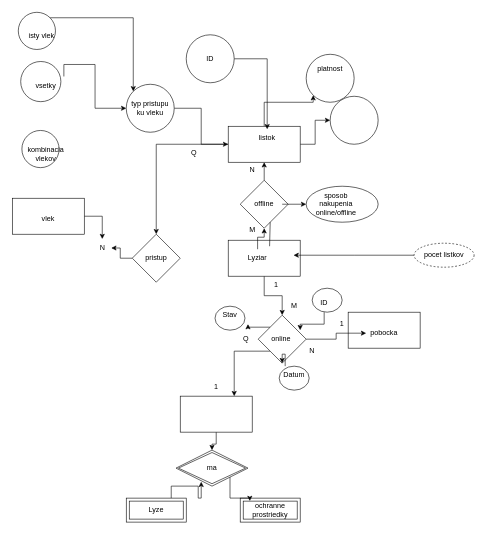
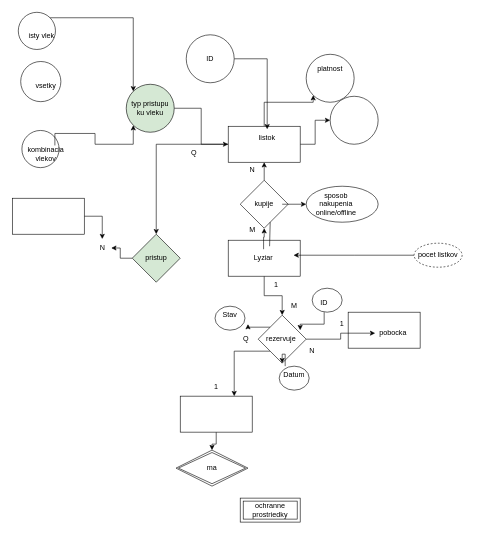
- <mxCell id="24" style="edgeStyle=orthogonalEdgeStyle;rounded=0;orthogonalLoop=1;jettySize=auto;html=1;exitX=1;exitY=0;exitDx=0;exitDy=0;" edge="1" parent="1" source="25" target="73"><mxGeometry relative="1" as="geometry" /></mxCell>
- <mxCell id="73" value="typ pristupu ku vleku" style="ellipse;whiteSpace=wrap;html=1;" vertex="1" parent="1"><mxGeometry x="210" y="140" width="80" height="80" as="geometry" /></mxCell>
+ <mxCell id="73" value="typ pristupu ku vleku" style="ellipse;whiteSpace=wrap;html=1;fillColor=#d5e8d4;" vertex="1" parent="1"><mxGeometry x="210" y="140" width="80" height="80" as="geometry" /></mxCell>
+ <mxCell id="22" style="edgeStyle=orthogonalEdgeStyle;rounded=0;orthogonalLoop=1;jettySize=auto;html=1;exitX=0.75;exitY=0;exitDx=0;exitDy=0;entryX=0;entryY=1;entryDx=0;entryDy=0;" edge="1" parent="1" source="23" target="73"><mxGeometry relative="1" as="geometry" /></mxCell>
- <mxCell id="13" value="offline" style="text;html=1;align=center;verticalAlign=middle;whiteSpace=wrap;rounded=0;" vertex="1" parent="1"><mxGeometry x="410" y="325" width="60" height="30" as="geometry" /></mxCell>
+ <mxCell id="13" value="kupije" style="text;html=1;align=center;verticalAlign=middle;whiteSpace=wrap;rounded=0;" vertex="1" parent="1"><mxGeometry x="410" y="325" width="60" height="30" as="geometry" /></mxCell>
- <mxCell id="58" value="vlek" style="text;html=1;align=center;verticalAlign=middle;whiteSpace=wrap;rounded=0;" vertex="1" parent="1"><mxGeometry x="50" y="350" width="60" height="30" as="geometry" /></mxCell>
- <mxCell id="69" value="pocet listkov" style="ellipse;whiteSpace=wrap;html=1;align=center;dashed=1;" vertex="1" parent="1"><mxGeometry x="690" y="405" width="100" height="40" as="geometry" /></mxCell>
+ <mxCell id="69" value="pocet listkov" style="ellipse;whiteSpace=wrap;html=1;align=center;dashed=1;" vertex="1" parent="1"><mxGeometry x="690" y="405" width="80" height="40" as="geometry" /></mxCell>
- <mxCell id="60" value="pristup" style="rhombus;whiteSpace=wrap;html=1;" vertex="1" parent="1"><mxGeometry x="220" y="390" width="80" height="80" as="geometry" /></mxCell>
+ <mxCell id="60" value="pristup" style="rhombus;whiteSpace=wrap;html=1;fillColor=#d5e8d4;" vertex="1" parent="1"><mxGeometry x="220" y="390" width="80" height="80" as="geometry" /></mxCell>
- <mxCell id="5" value="Lyziar" style="text;html=1;align=center;verticalAlign=middle;whiteSpace=wrap;rounded=0;" vertex="1" parent="1"><mxGeometry x="399" y="415" width="60" height="30" as="geometry" /></mxCell>
+ <mxCell id="5" value="Lyziar" style="text;html=1;align=center;verticalAlign=middle;whiteSpace=wrap;rounded=0;" vertex="1" parent="1"><mxGeometry x="409" y="415" width="60" height="30" as="geometry" /></mxCell>
- <mxCell id="38" value="pobocka" style="text;html=1;align=center;verticalAlign=middle;whiteSpace=wrap;rounded=0;" vertex="1" parent="1"><mxGeometry x="610" y="540" width="60" height="30" as="geometry" /></mxCell>
+ <mxCell id="38" value="pobocka" style="text;html=1;align=center;verticalAlign=middle;whiteSpace=wrap;rounded=0;" vertex="1" parent="1"><mxGeometry x="625" y="540" width="60" height="30" as="geometry" /></mxCell>
- <mxCell id="43" value="online&amp;nbsp;" style="text;html=1;align=center;verticalAlign=middle;whiteSpace=wrap;rounded=0;" vertex="1" parent="1"><mxGeometry x="440" y="550" width="60" height="30" as="geometry" /></mxCell>
+ <mxCell id="43" value="rezervuje&amp;nbsp;" style="text;html=1;align=center;verticalAlign=middle;whiteSpace=wrap;rounded=0;" vertex="1" parent="1"><mxGeometry x="440" y="550" width="60" height="30" as="geometry" /></mxCell>
- <mxCell id="66" style="edgeStyle=orthogonalEdgeStyle;rounded=0;orthogonalLoop=1;jettySize=auto;html=1;exitX=0.75;exitY=0;exitDx=0;exitDy=0;entryX=0.35;entryY=0.879;entryDx=0;entryDy=0;entryPerimeter=0;" edge="1" parent="1" source="63" target="65"><mxGeometry relative="1" as="geometry" /></mxCell>
- <mxCell id="67" style="edgeStyle=orthogonalEdgeStyle;rounded=0;orthogonalLoop=1;jettySize=auto;html=1;exitX=1;exitY=1;exitDx=0;exitDy=0;entryX=0.16;entryY=0.119;entryDx=0;entryDy=0;entryPerimeter=0;" edge="1" parent="1" source="65" target="64"><mxGeometry relative="1" as="geometry" /></mxCell>
- <mxCell id="63" value="Lyze" style="shape=ext;margin=3;double=1;whiteSpace=wrap;html=1;align=center;" vertex="1" parent="1"><mxGeometry x="210" y="830" width="100" height="40" as="geometry" /></mxCell>
